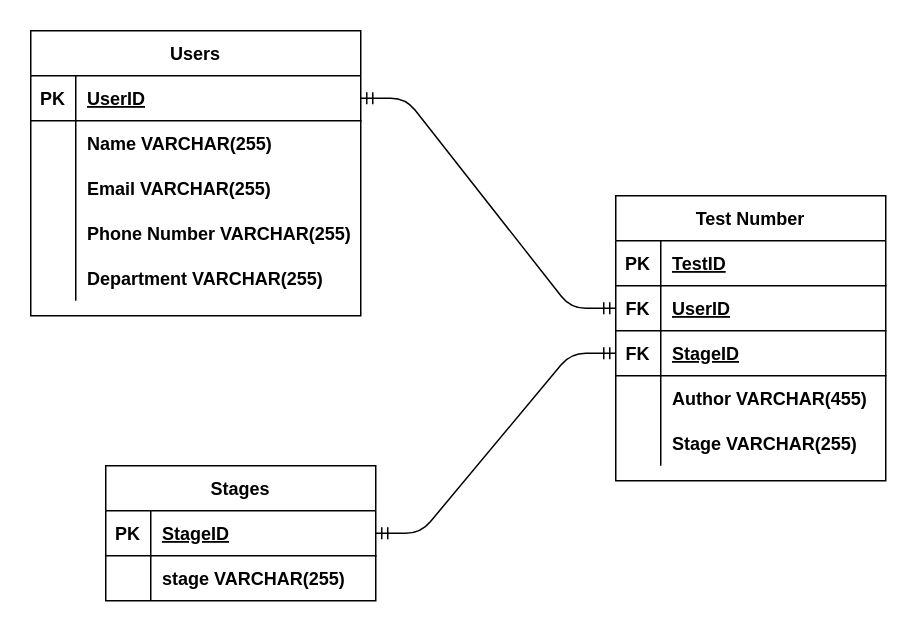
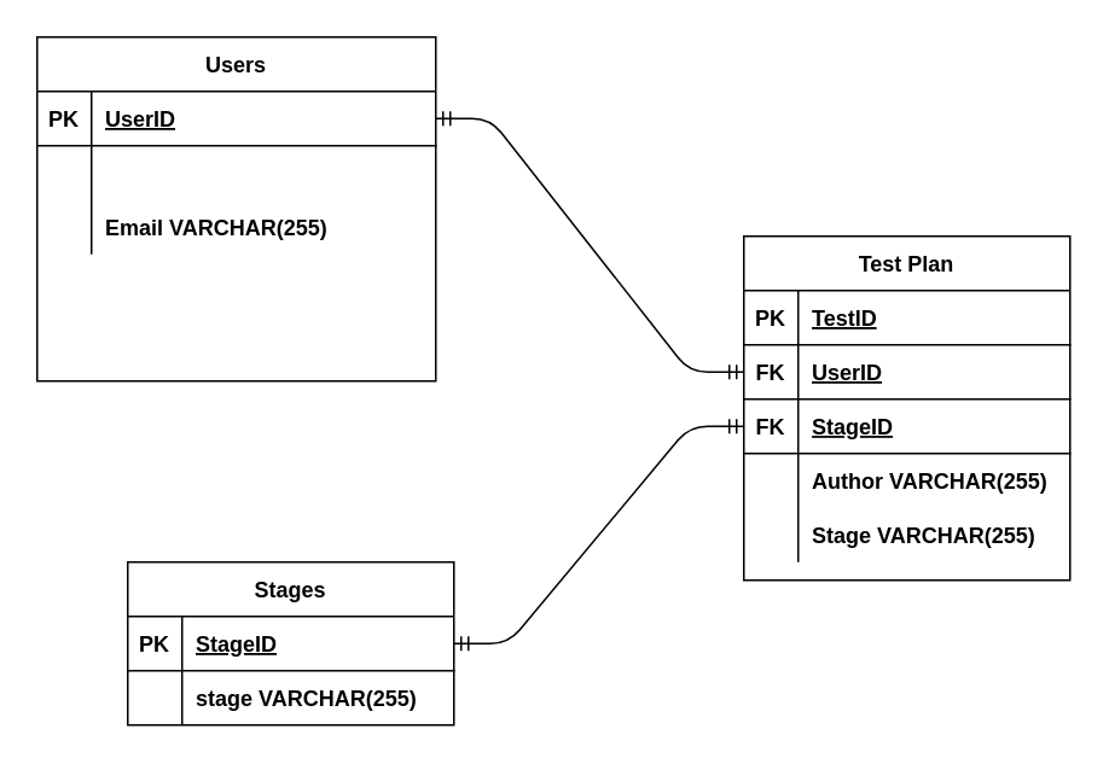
- <mxCell id="33" value="Name VARCHAR(255)" style="shape=partialRectangle;connectable=0;fillColor=none;top=0;left=0;bottom=0;right=0;align=left;spacingLeft=6;overflow=hidden;fontStyle=1" vertex="1" parent="31"><mxGeometry x="30" width="190" height="30" as="geometry" /></mxCell>
- <mxCell id="2" value="Test Number" style="shape=table;startSize=30;container=1;collapsible=1;childLayout=tableLayout;fixedRows=1;rowLines=0;fontStyle=1;align=center;resizeLast=1;" vertex="1" parent="1"><mxGeometry x="410" y="130" width="180" height="190" as="geometry" /></mxCell>
+ <mxCell id="2" value="Test Plan" style="shape=table;startSize=30;container=1;collapsible=1;childLayout=tableLayout;fixedRows=1;rowLines=0;fontStyle=1;align=center;resizeLast=1;" vertex="1" parent="1"><mxGeometry x="410" y="130" width="180" height="190" as="geometry" /></mxCell>
- <mxCell id="39" value="Phone Number VARCHAR(255)" style="shape=partialRectangle;connectable=0;fillColor=none;top=0;left=0;bottom=0;right=0;align=left;spacingLeft=6;overflow=hidden;fontStyle=1" vertex="1" parent="37"><mxGeometry x="30" width="190" height="30" as="geometry" /></mxCell>
- <mxCell id="42" value="Department VARCHAR(255)" style="shape=partialRectangle;connectable=0;fillColor=none;top=0;left=0;bottom=0;right=0;align=left;spacingLeft=6;overflow=hidden;fontStyle=1" vertex="1" parent="40"><mxGeometry x="30" width="190" height="30" as="geometry" /></mxCell>
- <mxCell id="14" value="Author VARCHAR(455)" style="shape=partialRectangle;connectable=0;fillColor=none;top=0;left=0;bottom=0;right=0;align=left;spacingLeft=6;overflow=hidden;fontStyle=1" vertex="1" parent="12"><mxGeometry x="30" width="150" height="30" as="geometry" /></mxCell>
+ <mxCell id="14" value="Author VARCHAR(255)" style="shape=partialRectangle;connectable=0;fillColor=none;top=0;left=0;bottom=0;right=0;align=left;spacingLeft=6;overflow=hidden;fontStyle=1" vertex="1" parent="12"><mxGeometry x="30" width="150" height="30" as="geometry" /></mxCell>
